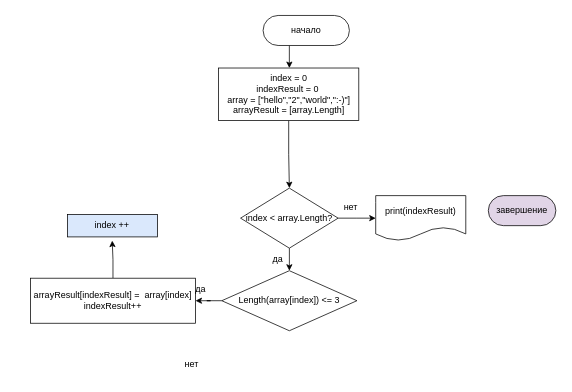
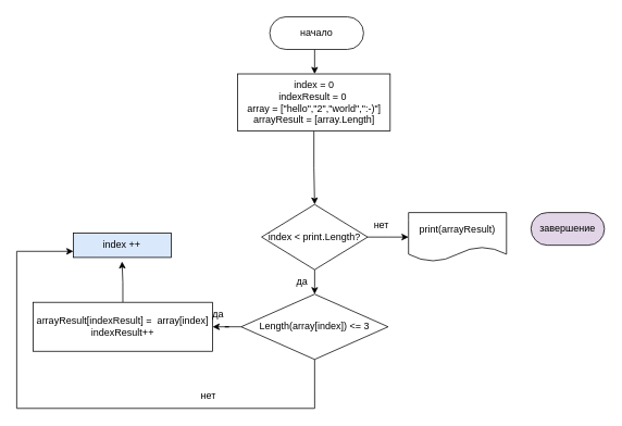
- <mxCell id="3" value="начало" style="rounded=1;whiteSpace=wrap;html=1;fontColor=#000000;arcSize=50;" parent="1" vertex="1"><mxGeometry x="349.98" y="20" width="115" height="40" as="geometry" /></mxCell>
+ <mxCell id="3" value="начало" style="rounded=1;whiteSpace=wrap;html=1;fontColor=#000000;arcSize=50;" parent="1" vertex="1"><mxGeometry x="329.98" y="20" width="115" height="40" as="geometry" /></mxCell>
- <mxCell id="13" value="print(indexResult)" style="shape=document;whiteSpace=wrap;html=1;boundedLbl=1;fontColor=#000000;" parent="1" vertex="1"><mxGeometry x="500" y="260" width="120" height="60" as="geometry" /></mxCell>
+ <mxCell id="13" value="print(arrayResult)" style="shape=document;whiteSpace=wrap;html=1;boundedLbl=1;fontColor=#000000;" parent="1" vertex="1"><mxGeometry x="500" y="260" width="120" height="60" as="geometry" /></mxCell>
- <mxCell id="8" value="index &amp;lt; array.Length?" style="rhombus;whiteSpace=wrap;html=1;fontSize=12;fontColor=#000000;" parent="1" vertex="1"><mxGeometry x="319.97" y="250" width="130" height="80" as="geometry" /></mxCell>
+ <mxCell id="8" value="index &amp;lt; print.Length?" style="rhombus;whiteSpace=wrap;html=1;fontSize=12;fontColor=#000000;" parent="1" vertex="1"><mxGeometry x="319.97" y="250" width="130" height="80" as="geometry" /></mxCell>
+ <mxCell id="18" style="edgeStyle=orthogonalEdgeStyle;rounded=0;orthogonalLoop=1;jettySize=auto;html=1;entryX=0;entryY=0.75;entryDx=0;entryDy=0;exitX=0.5;exitY=1;exitDx=0;exitDy=0;" parent="1" source="17" target="11" edge="1"><mxGeometry relative="1" as="geometry"><Array as="points"><mxPoint x="385" y="500" /><mxPoint x="20" y="500" /><mxPoint x="20" y="308" /></Array><mxPoint x="297.46" y="500" as="sourcePoint" /></mxGeometry></mxCell>
